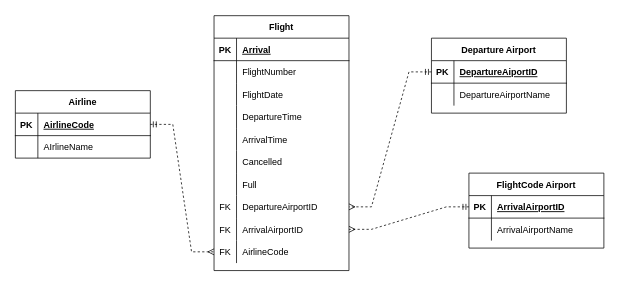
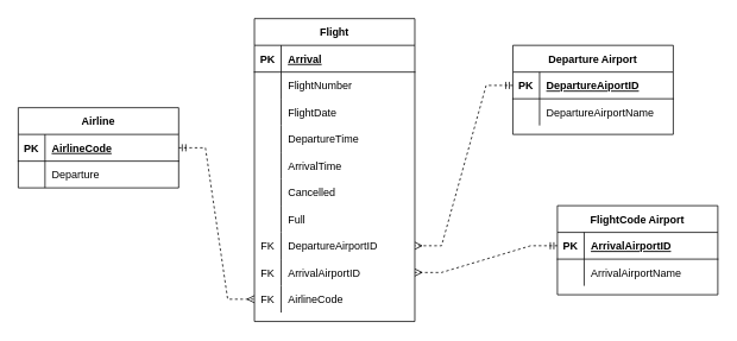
- <mxCell id="8" value="AIrlineName" style="shape=partialRectangle;connectable=0;fillColor=none;top=0;left=0;bottom=0;right=0;align=left;spacingLeft=6;overflow=hidden;" parent="6" vertex="1"><mxGeometry x="30" width="150" height="30" as="geometry"><mxRectangle width="150" height="30" as="alternateBounds" /></mxGeometry></mxCell>
+ <mxCell id="8" value="Departure" style="shape=partialRectangle;connectable=0;fillColor=none;top=0;left=0;bottom=0;right=0;align=left;spacingLeft=6;overflow=hidden;" parent="6" vertex="1"><mxGeometry x="30" width="150" height="30" as="geometry"><mxRectangle width="150" height="30" as="alternateBounds" /></mxGeometry></mxCell>
